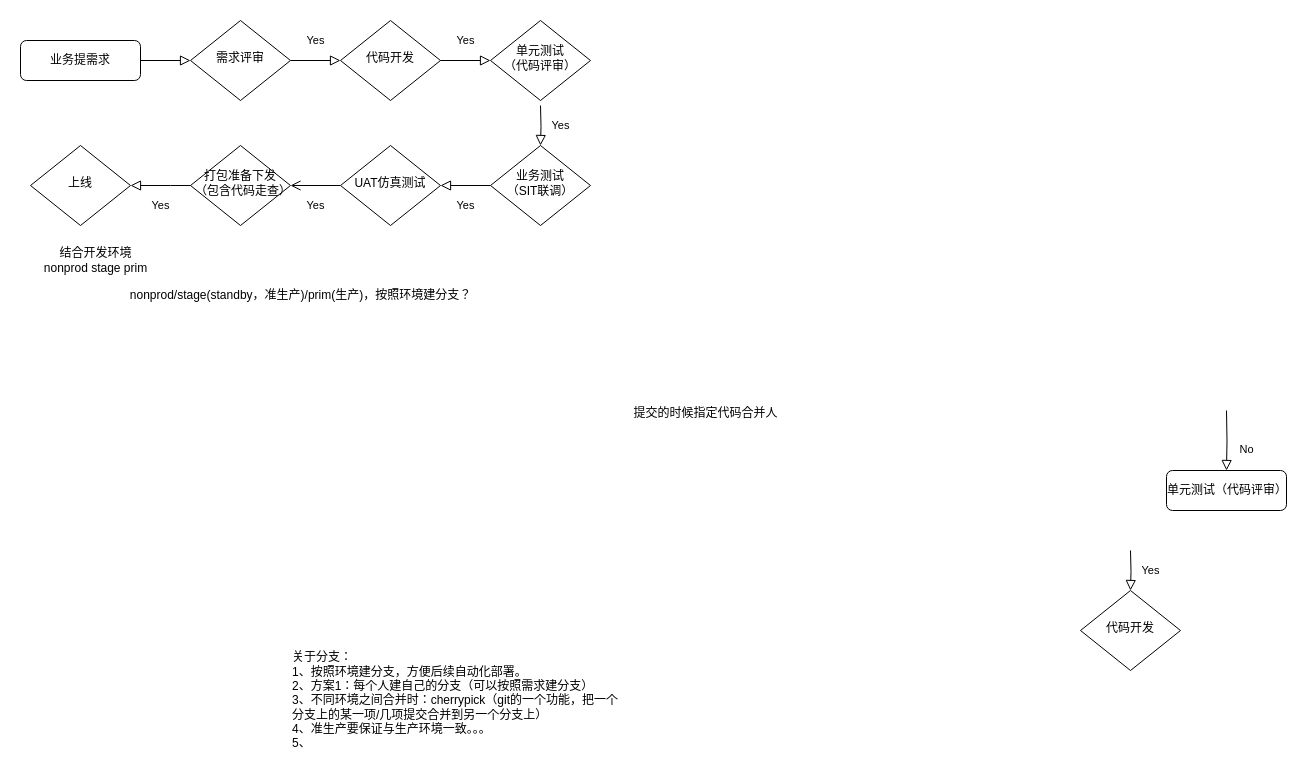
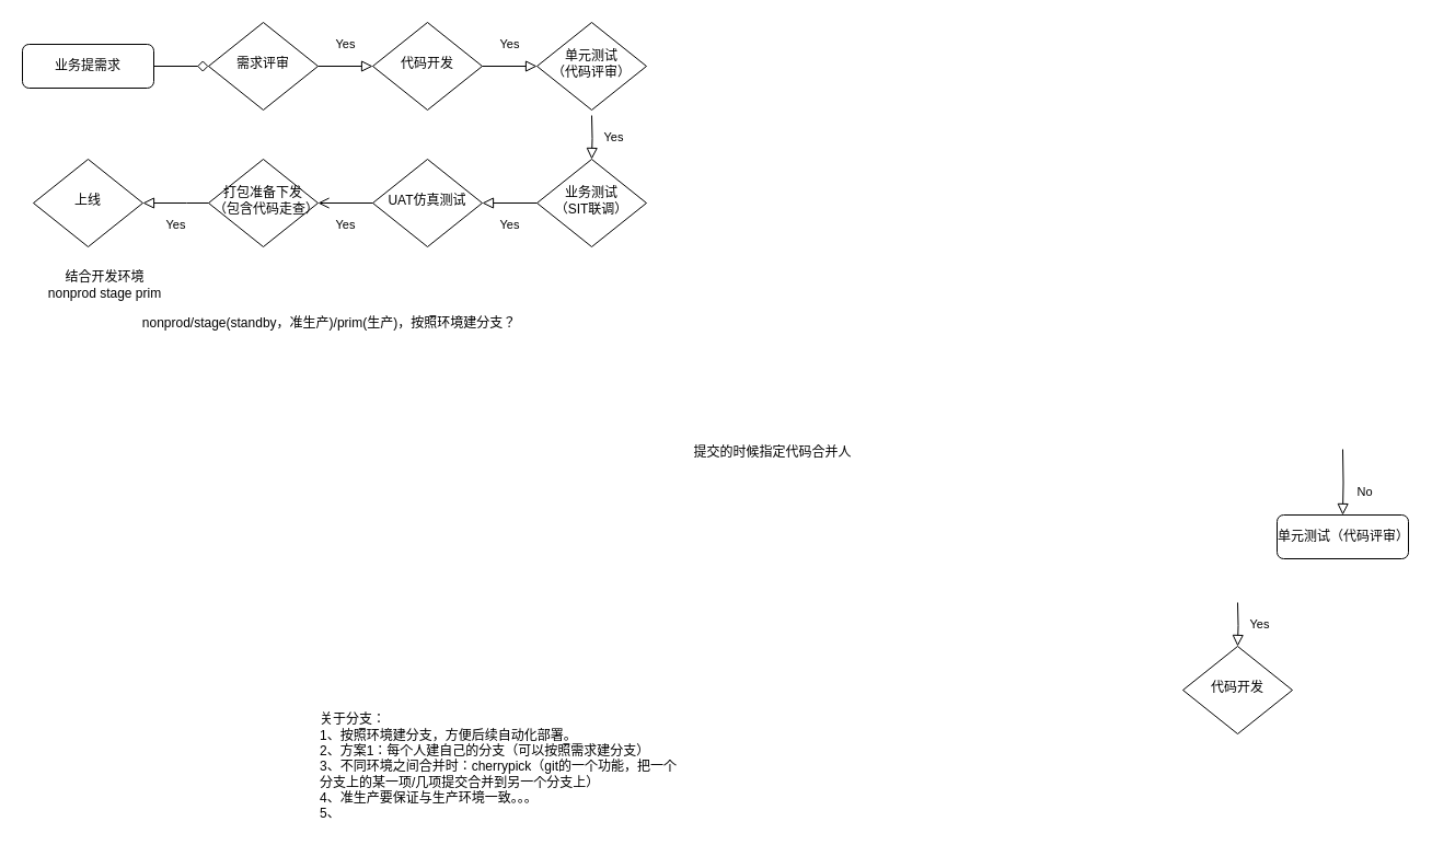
- <mxCell id="2" value="" style="rounded=0;html=1;jettySize=auto;orthogonalLoop=1;fontSize=11;endArrow=block;endFill=0;endSize=8;strokeWidth=1;shadow=0;labelBackgroundColor=none;edgeStyle=orthogonalEdgeStyle;" parent="1" source="3" target="5" edge="1"><mxGeometry relative="1" as="geometry" /></mxCell>
+ <mxCell id="2" value="" style="rounded=0;html=1;jettySize=auto;orthogonalLoop=1;fontSize=11;endArrow=diamond;endFill=0;endSize=8;strokeWidth=1;shadow=0;labelBackgroundColor=none;edgeStyle=orthogonalEdgeStyle;" parent="1" source="3" target="5" edge="1"><mxGeometry relative="1" as="geometry" /></mxCell>
